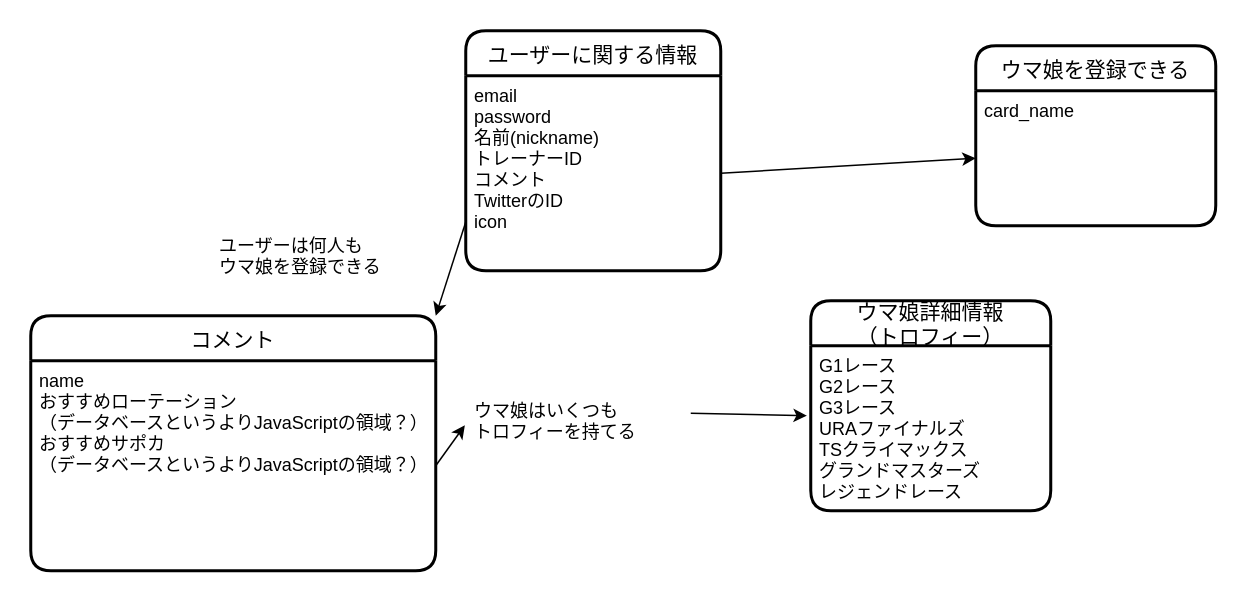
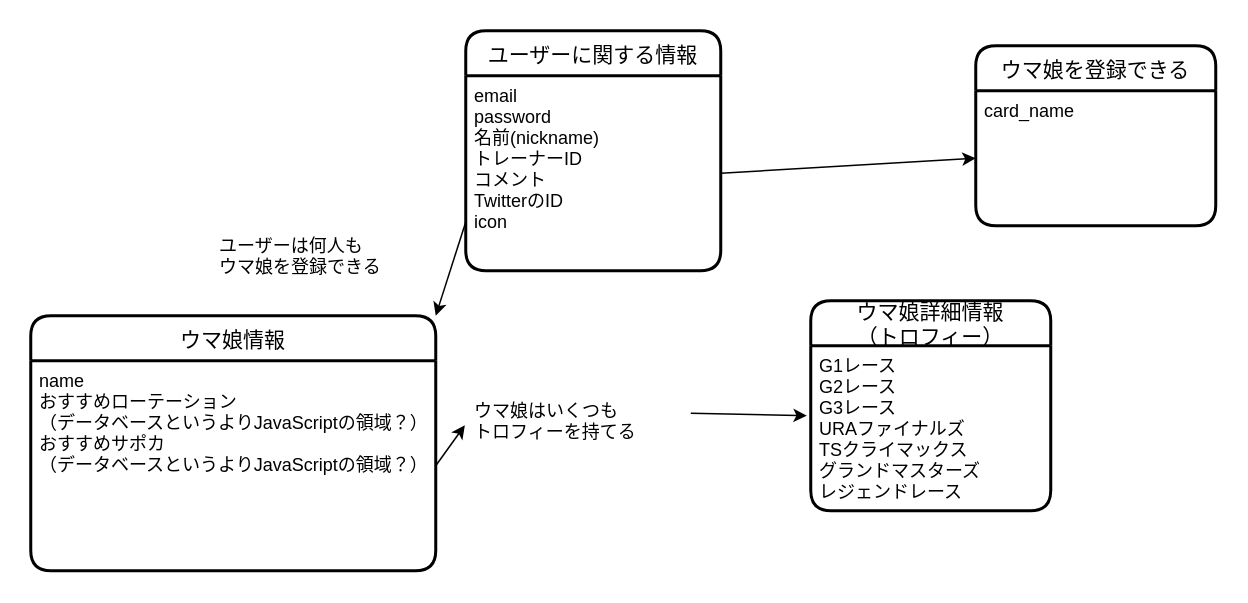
- <mxCell id="4" value="コメント" style="swimlane;childLayout=stackLayout;horizontal=1;startSize=30;horizontalStack=0;rounded=1;fontSize=14;fontStyle=0;strokeWidth=2;resizeParent=0;resizeLast=1;shadow=0;dashed=0;align=center;" vertex="1" parent="1"><mxGeometry x="20" y="210" width="270" height="170" as="geometry" /></mxCell>
+ <mxCell id="4" value="ウマ娘情報" style="swimlane;childLayout=stackLayout;horizontal=1;startSize=30;horizontalStack=0;rounded=1;fontSize=14;fontStyle=0;strokeWidth=2;resizeParent=0;resizeLast=1;shadow=0;dashed=0;align=center;" vertex="1" parent="1"><mxGeometry x="20" y="210" width="270" height="170" as="geometry" /></mxCell>
